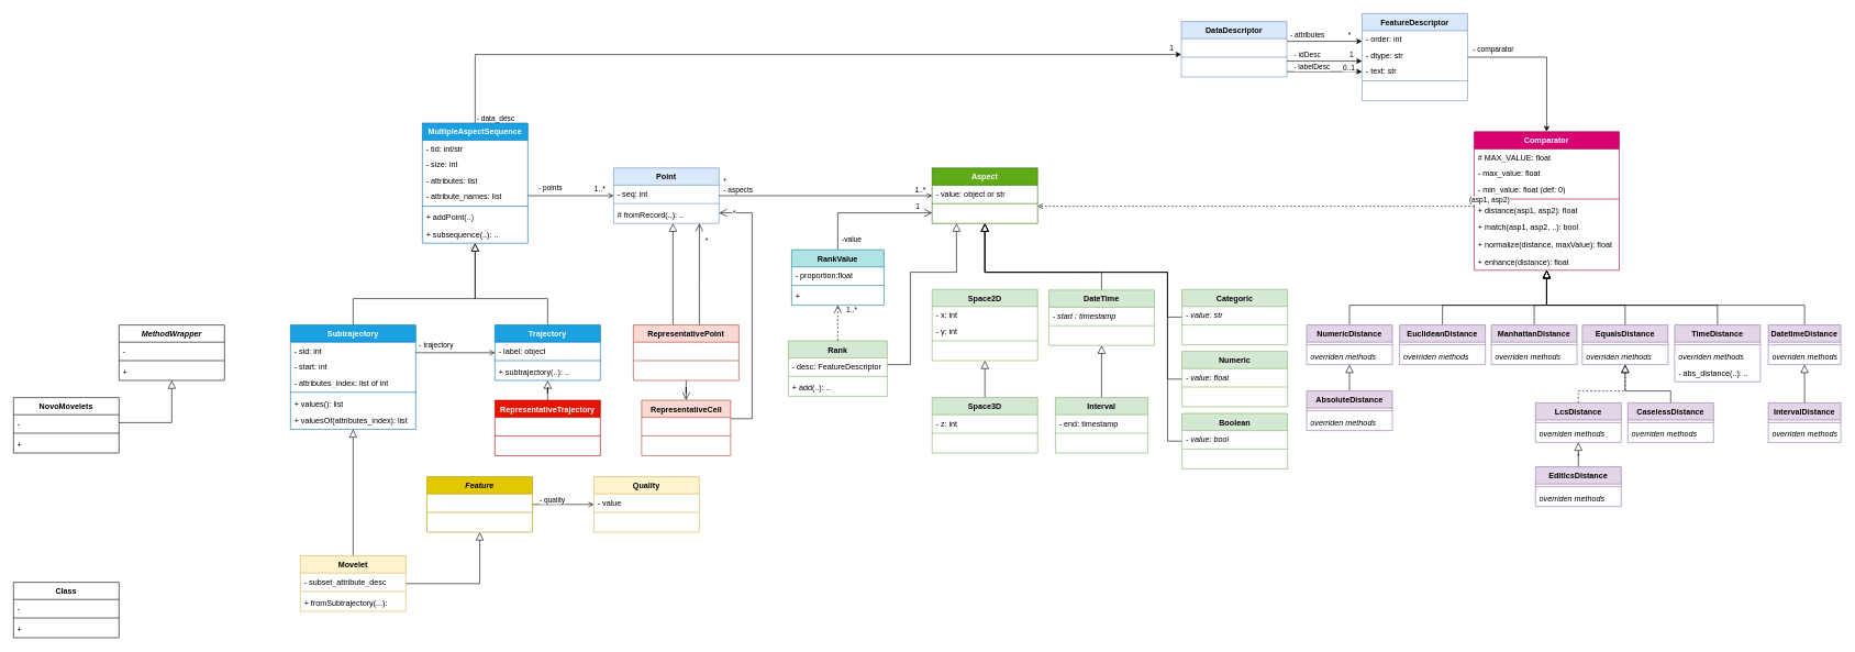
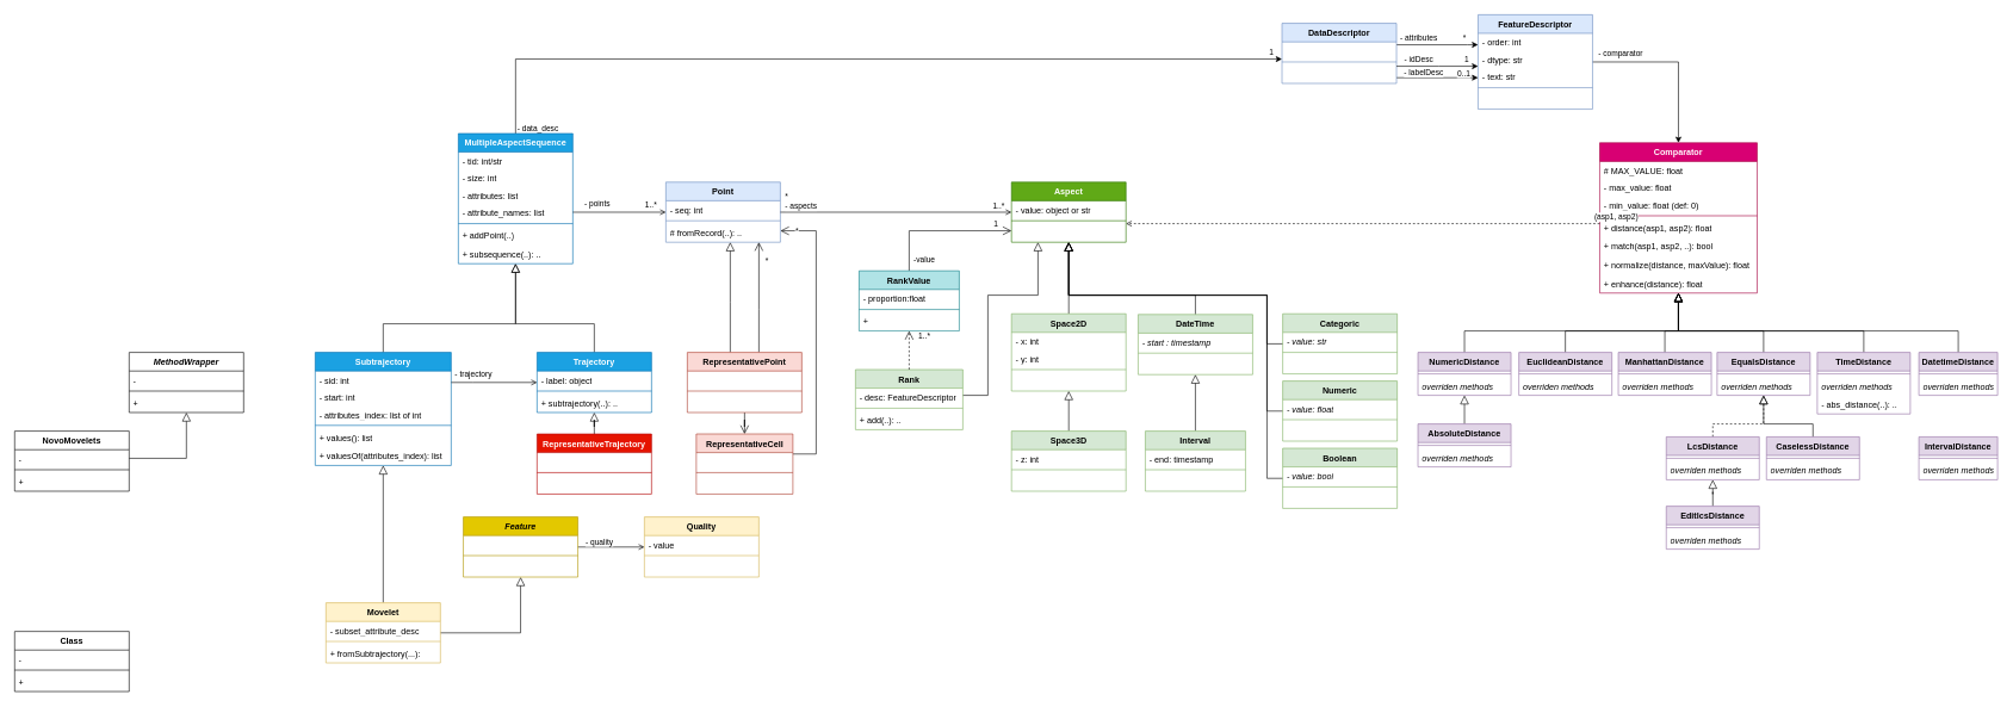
+ <mxCell id="21" style="edgeStyle=orthogonalEdgeStyle;rounded=0;orthogonalLoop=1;jettySize=auto;html=1;endArrow=block;endSize=10;endFill=0;shadow=0;strokeWidth=1;" parent="1" source="22" target="17" edge="1"><mxGeometry relative="1" as="geometry" /></mxCell>
- <mxCell id="208" style="edgeStyle=orthogonalEdgeStyle;rounded=0;orthogonalLoop=1;jettySize=auto;html=1;shadow=0;strokeColor=default;strokeWidth=1;align=center;verticalAlign=middle;fontFamily=Helvetica;fontSize=11;fontColor=default;labelBackgroundColor=default;endArrow=block;endFill=0;endSize=10;" parent="1" source="209" target="86" edge="1"><mxGeometry relative="1" as="geometry" /></mxCell>
